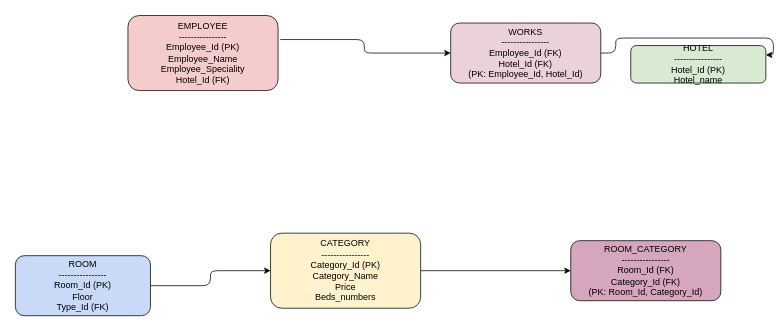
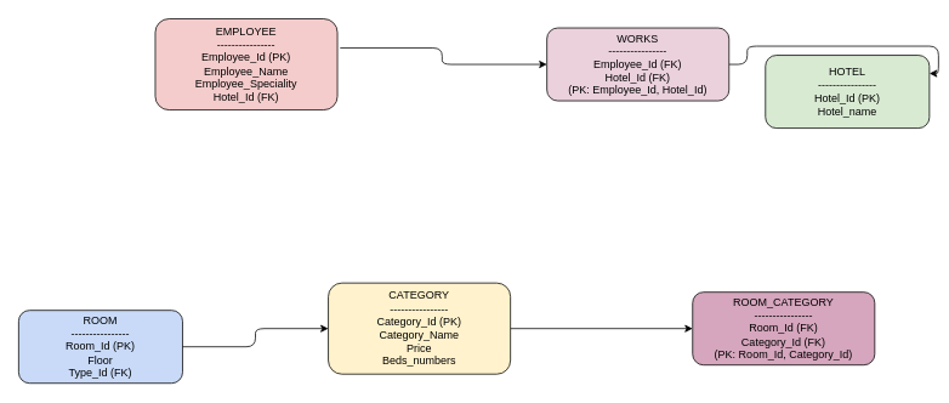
- <mxCell id="2" value="HOTEL&#10;----------------&#10;Hotel_Id (PK)&#10;Hotel_name" style="shape=rectangle;whiteSpace=wrap;rounded=1;fillColor=#D9EAD3;" parent="1" vertex="1"><mxGeometry x="840" y="60" width="180" height="50" as="geometry" /></mxCell>
+ <mxCell id="2" value="HOTEL&#10;----------------&#10;Hotel_Id (PK)&#10;Hotel_name" style="shape=rectangle;whiteSpace=wrap;rounded=1;fillColor=#D9EAD3;" parent="1" vertex="1"><mxGeometry x="840" y="60" width="180" height="80" as="geometry" /></mxCell>
